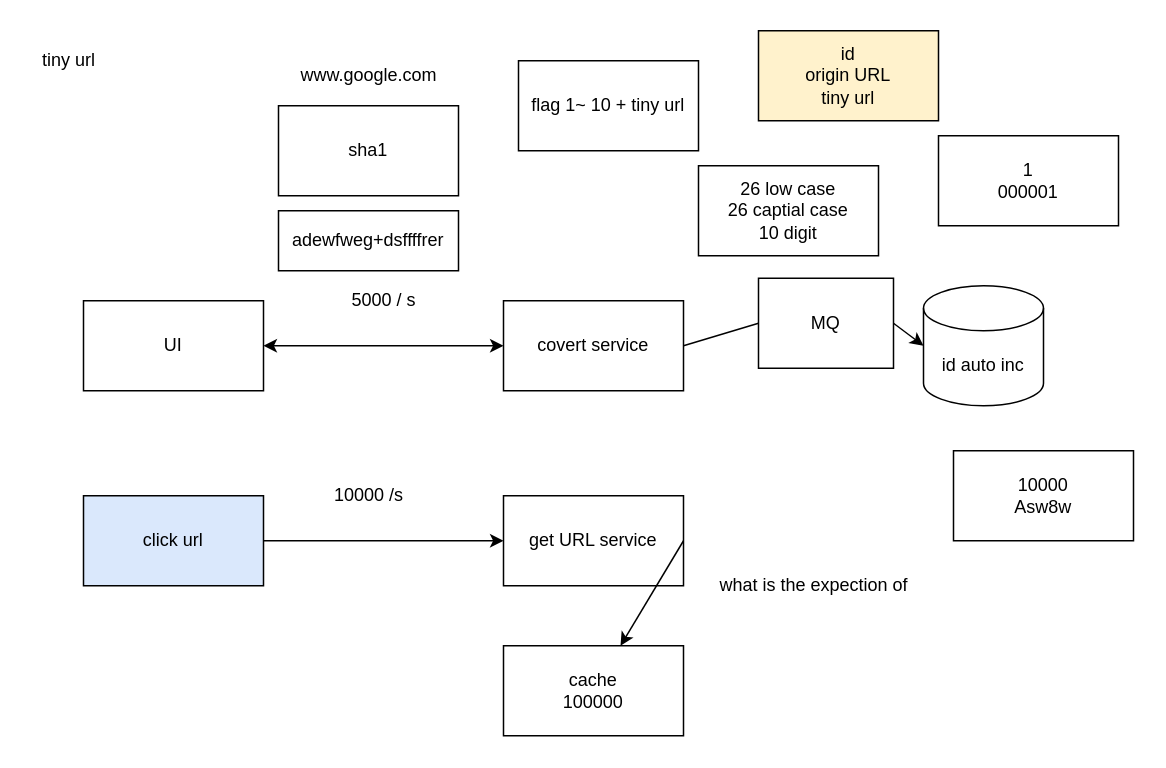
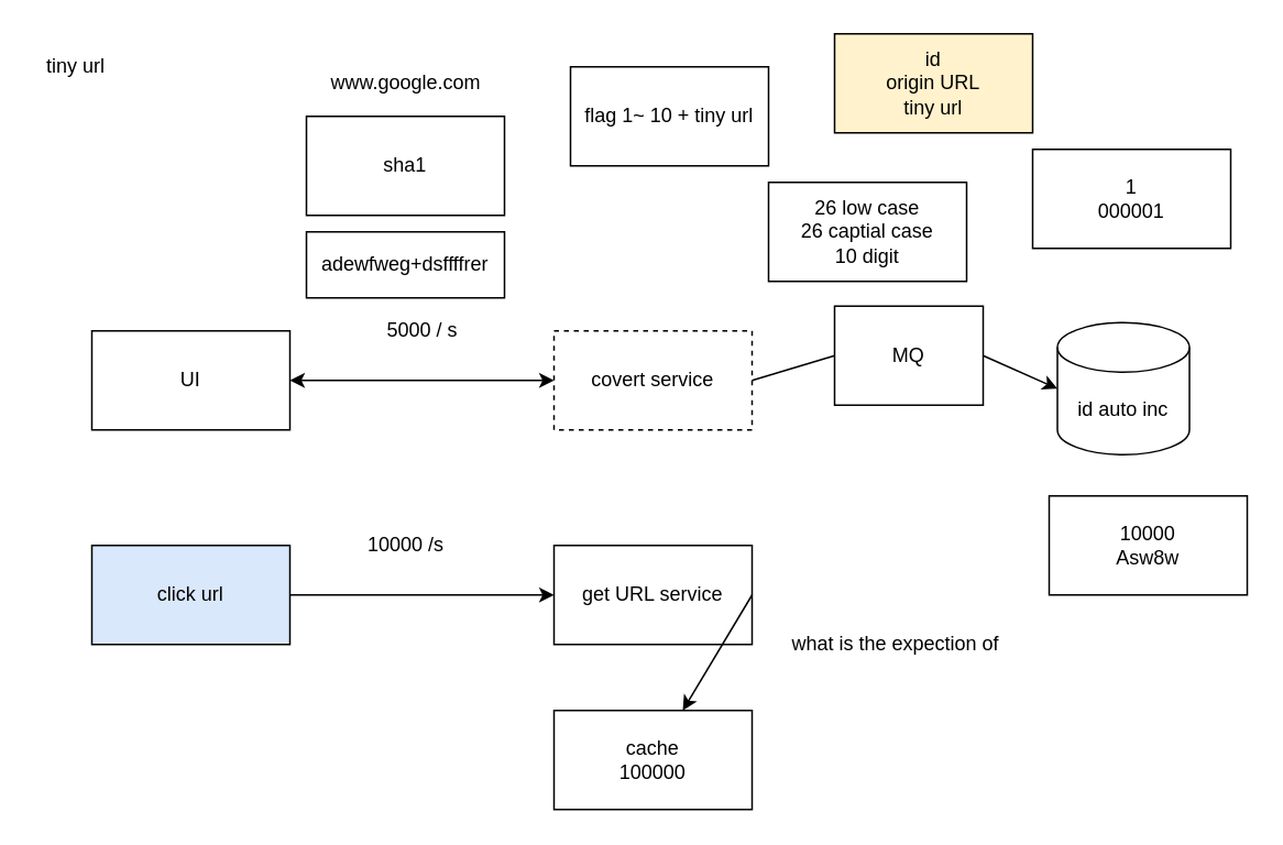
- <mxCell id="4" value="covert service" style="rounded=0;whiteSpace=wrap;html=1;" vertex="1" parent="1"><mxGeometry x="335" y="200" width="120" height="60" as="geometry" /></mxCell>
+ <mxCell id="4" value="covert service" style="rounded=0;whiteSpace=wrap;html=1;dashed=1;" vertex="1" parent="1"><mxGeometry x="335" y="200" width="120" height="60" as="geometry" /></mxCell>
- <mxCell id="6" value="id auto inc" style="shape=cylinder3;whiteSpace=wrap;html=1;boundedLbl=1;backgroundOutline=1;size=15;" vertex="1" parent="1"><mxGeometry x="615" y="190" width="80" height="80" as="geometry" /></mxCell>
+ <mxCell id="6" value="id auto inc" style="shape=cylinder3;whiteSpace=wrap;html=1;boundedLbl=1;backgroundOutline=1;size=15;" vertex="1" parent="1"><mxGeometry x="640" y="195" width="80" height="80" as="geometry" /></mxCell>
